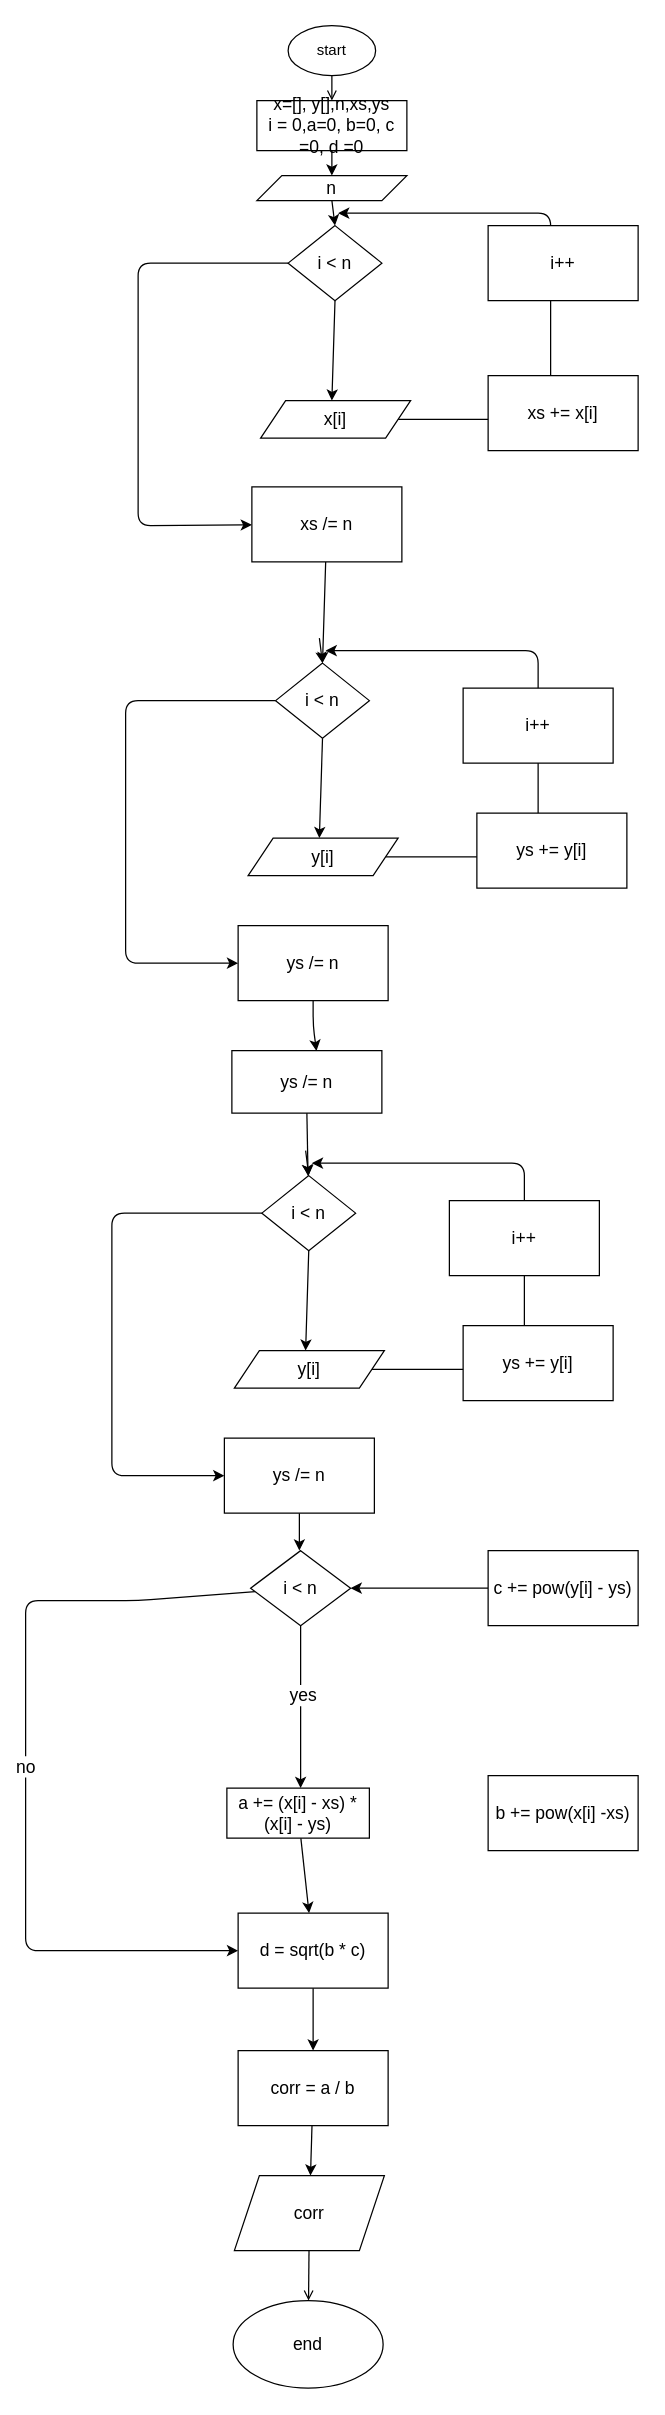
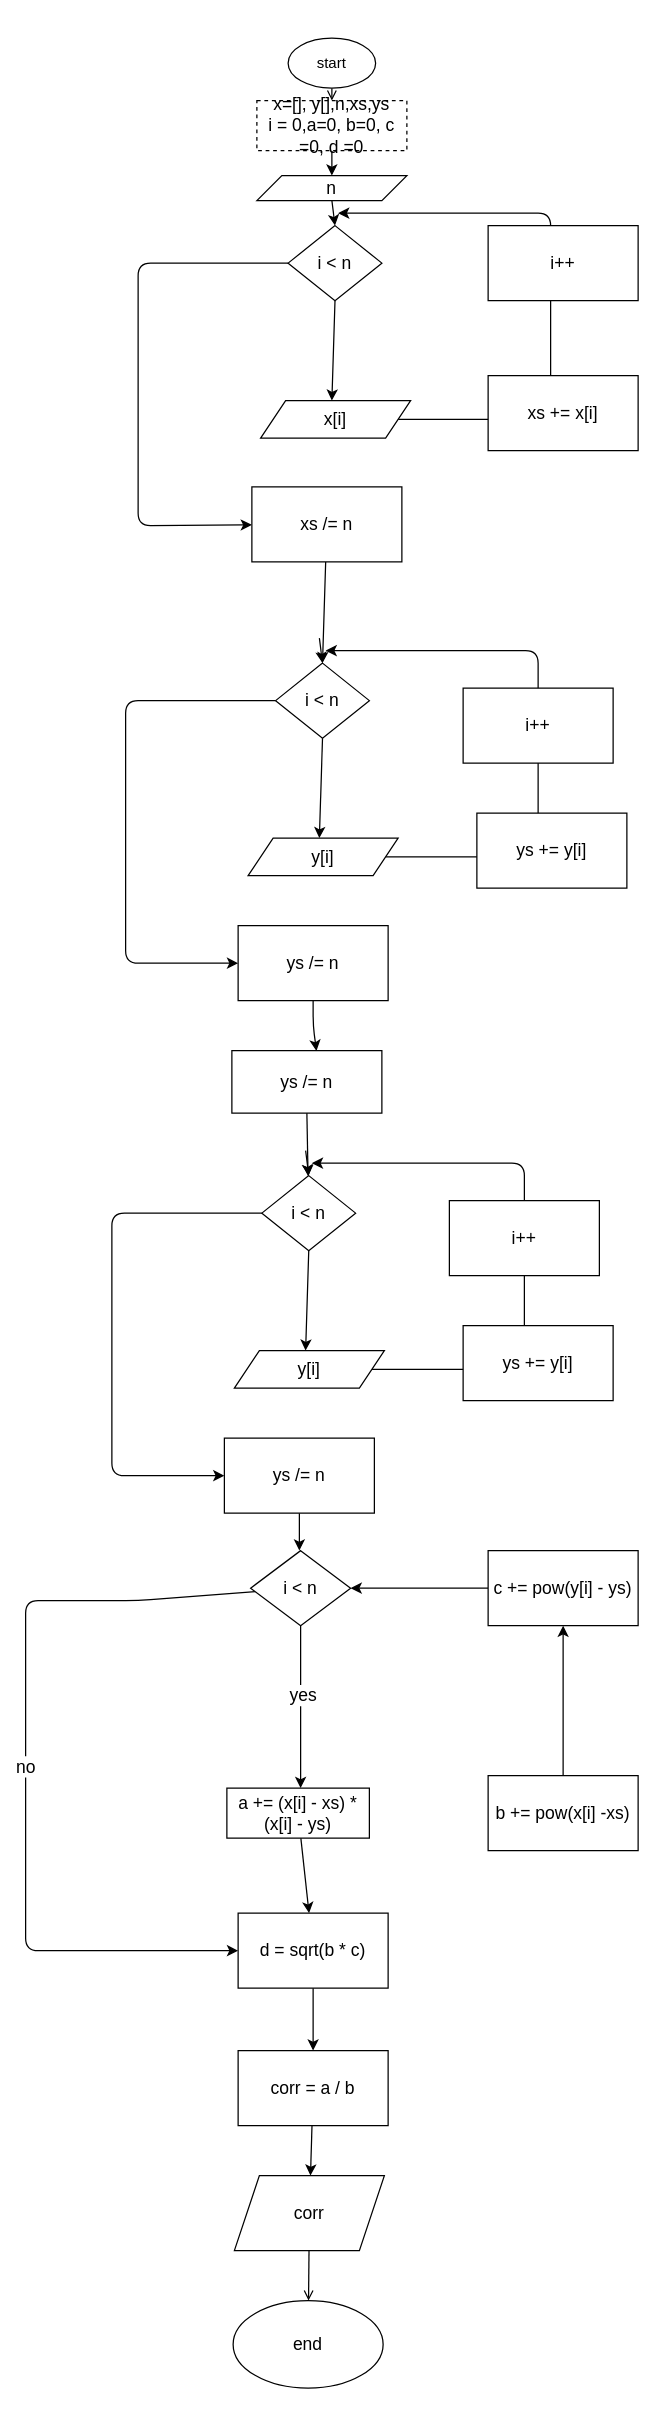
- <mxCell id="3" value="start" style="ellipse;whiteSpace=wrap;html=1;" vertex="1" parent="1"><mxGeometry x="230" y="20" width="70" height="40" as="geometry" /></mxCell>
+ <mxCell id="3" value="start" style="ellipse;whiteSpace=wrap;html=1;" vertex="1" parent="1"><mxGeometry x="230" y="30" width="70" height="40" as="geometry" /></mxCell>
- <mxCell id="5" value="&lt;font style=&quot;font-size: 14px;&quot;&gt;x=[], y[],n,xs,ys&lt;br&gt;i = 0,a=0, b=0, c =0, d =0&lt;br&gt;&lt;/font&gt;" style="rounded=0;whiteSpace=wrap;html=1;" vertex="1" parent="1"><mxGeometry x="205" y="80" width="120" height="40" as="geometry" /></mxCell>
+ <mxCell id="5" value="&lt;font style=&quot;font-size: 14px;&quot;&gt;x=[], y[],n,xs,ys&lt;br&gt;i = 0,a=0, b=0, c =0, d =0&lt;br&gt;&lt;/font&gt;" style="rounded=0;whiteSpace=wrap;html=1;dashed=1;" vertex="1" parent="1"><mxGeometry x="205" y="80" width="120" height="40" as="geometry" /></mxCell>
+ <mxCell id="46" style="edgeStyle=none;html=1;entryX=0.5;entryY=1;entryDx=0;entryDy=0;fontSize=14;" edge="1" parent="1" source="47" target="48"><mxGeometry relative="1" as="geometry" /></mxCell>
